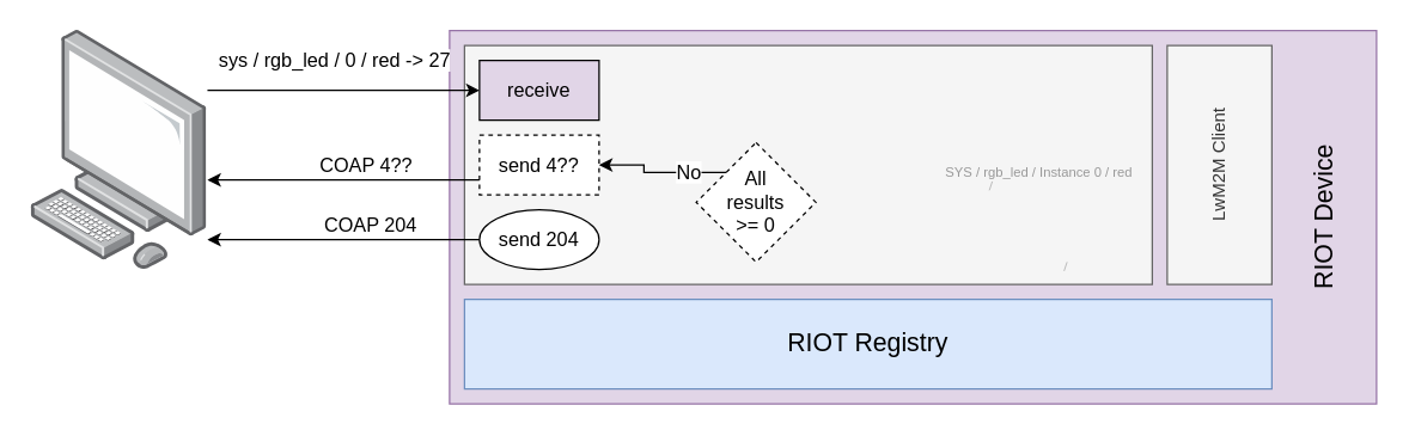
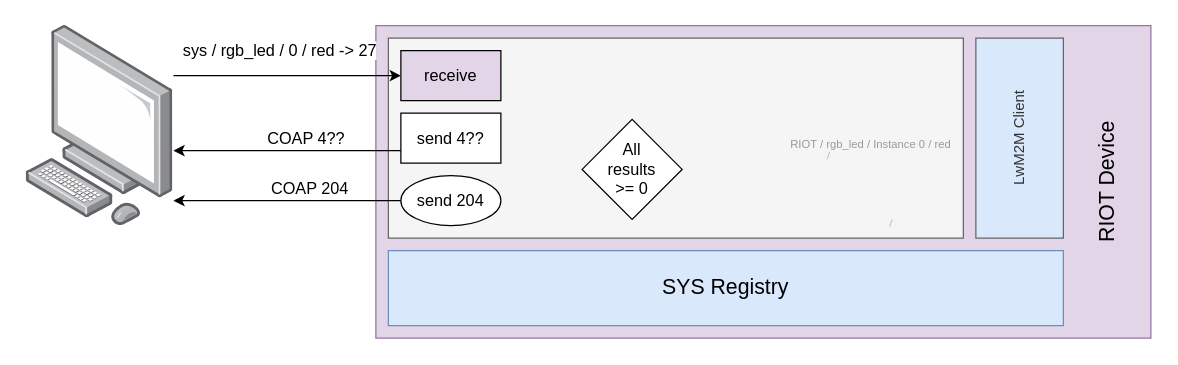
- <mxCell id="12" value="&lt;font color=&quot;#000000&quot; style=&quot;font-size: 13px&quot;&gt;send 4??&lt;/font&gt;" style="rounded=0;whiteSpace=wrap;html=1;labelBackgroundColor=none;fontSize=17;dashed=1;" vertex="1" parent="1"><mxGeometry x="320" y="90" width="80" height="40" as="geometry" /></mxCell>
+ <mxCell id="12" value="&lt;font color=&quot;#000000&quot; style=&quot;font-size: 13px&quot;&gt;send 4??&lt;/font&gt;" style="rounded=0;whiteSpace=wrap;html=1;labelBackgroundColor=none;fontSize=17;" vertex="1" parent="1"><mxGeometry x="320" y="90" width="80" height="40" as="geometry" /></mxCell>
- <mxCell id="8" value="LwM2M Client" style="rounded=0;whiteSpace=wrap;html=1;fillColor=#f5f5f5;strokeColor=#666666;fontColor=#333333;horizontal=0;" vertex="1" parent="1"><mxGeometry x="780" y="30" width="70" height="160" as="geometry" /></mxCell>
+ <mxCell id="8" value="LwM2M Client" style="rounded=0;whiteSpace=wrap;html=1;fillColor=#dae8fc;strokeColor=#666666;fontColor=#333333;horizontal=0;" vertex="1" parent="1"><mxGeometry x="780" y="30" width="70" height="160" as="geometry" /></mxCell>
- <mxCell id="7" value="&lt;font style=&quot;font-size: 13px&quot;&gt;No&lt;/font&gt;" style="edgeStyle=elbowEdgeStyle;rounded=0;html=1;exitX=0;exitY=0;exitDx=0;exitDy=0;entryX=1;entryY=0.5;entryDx=0;entryDy=0;" edge="1" parent="1" source="6" target="12"><mxGeometry x="-0.444" relative="1" as="geometry"><mxPoint x="506" y="110" as="targetPoint" /><mxPoint as="offset" /><mxPoint x="220" y="10" as="sourcePoint" /><Array as="points"><mxPoint x="430" y="110" /></Array></mxGeometry></mxCell>
- <mxCell id="18" value="&lt;span style=&quot;font-family: &amp;#34;helvetica&amp;#34; ; font-style: normal ; font-weight: 400 ; letter-spacing: normal ; text-align: center ; text-indent: 0px ; text-transform: none ; word-spacing: 0px ; display: inline ; float: none&quot;&gt;&lt;font style=&quot;font-size: 9px&quot; color=&quot;#999999&quot;&gt;SYS / rgb_led / Instance 0 / red&lt;/font&gt;&lt;/span&gt;" style="text;whiteSpace=wrap;html=1;fillColor=none;" vertex="1" parent="16"><mxGeometry width="170" height="30" as="geometry" /></mxCell>
+ <mxCell id="18" value="&lt;span style=&quot;font-family: &amp;#34;helvetica&amp;#34; ; font-style: normal ; font-weight: 400 ; letter-spacing: normal ; text-align: center ; text-indent: 0px ; text-transform: none ; word-spacing: 0px ; display: inline ; float: none&quot;&gt;&lt;font style=&quot;font-size: 9px&quot; color=&quot;#999999&quot;&gt;RIOT / rgb_led / Instance 0 / red&lt;/font&gt;&lt;/span&gt;" style="text;whiteSpace=wrap;html=1;fillColor=none;" vertex="1" parent="16"><mxGeometry width="170" height="30" as="geometry" /></mxCell>
- <mxCell id="6" value="&lt;font style=&quot;font-size: 13px&quot;&gt;All &lt;br&gt;results &lt;br&gt;&amp;gt;= 0&lt;/font&gt;" style="rhombus;whiteSpace=wrap;html=1;dashed=1;" vertex="1" parent="1"><mxGeometry x="465" y="95" width="80" height="80" as="geometry" /></mxCell>
+ <mxCell id="6" value="&lt;font style=&quot;font-size: 13px&quot;&gt;All &lt;br&gt;results &lt;br&gt;&amp;gt;= 0&lt;/font&gt;" style="rhombus;whiteSpace=wrap;html=1;" vertex="1" parent="1"><mxGeometry x="465" y="95" width="80" height="80" as="geometry" /></mxCell>
- <mxCell id="5" value="&lt;font style=&quot;font-size: 17px&quot;&gt;RIOT Registry&lt;/font&gt;" style="rounded=0;whiteSpace=wrap;html=1;fillColor=#dae8fc;strokeColor=#6c8ebf;" vertex="1" parent="1"><mxGeometry x="310" y="200" width="540" height="60" as="geometry" /></mxCell>
+ <mxCell id="5" value="&lt;font style=&quot;font-size: 17px&quot;&gt;SYS Registry&lt;/font&gt;" style="rounded=0;whiteSpace=wrap;html=1;fillColor=#dae8fc;strokeColor=#6c8ebf;" vertex="1" parent="1"><mxGeometry x="310" y="200" width="540" height="60" as="geometry" /></mxCell>
